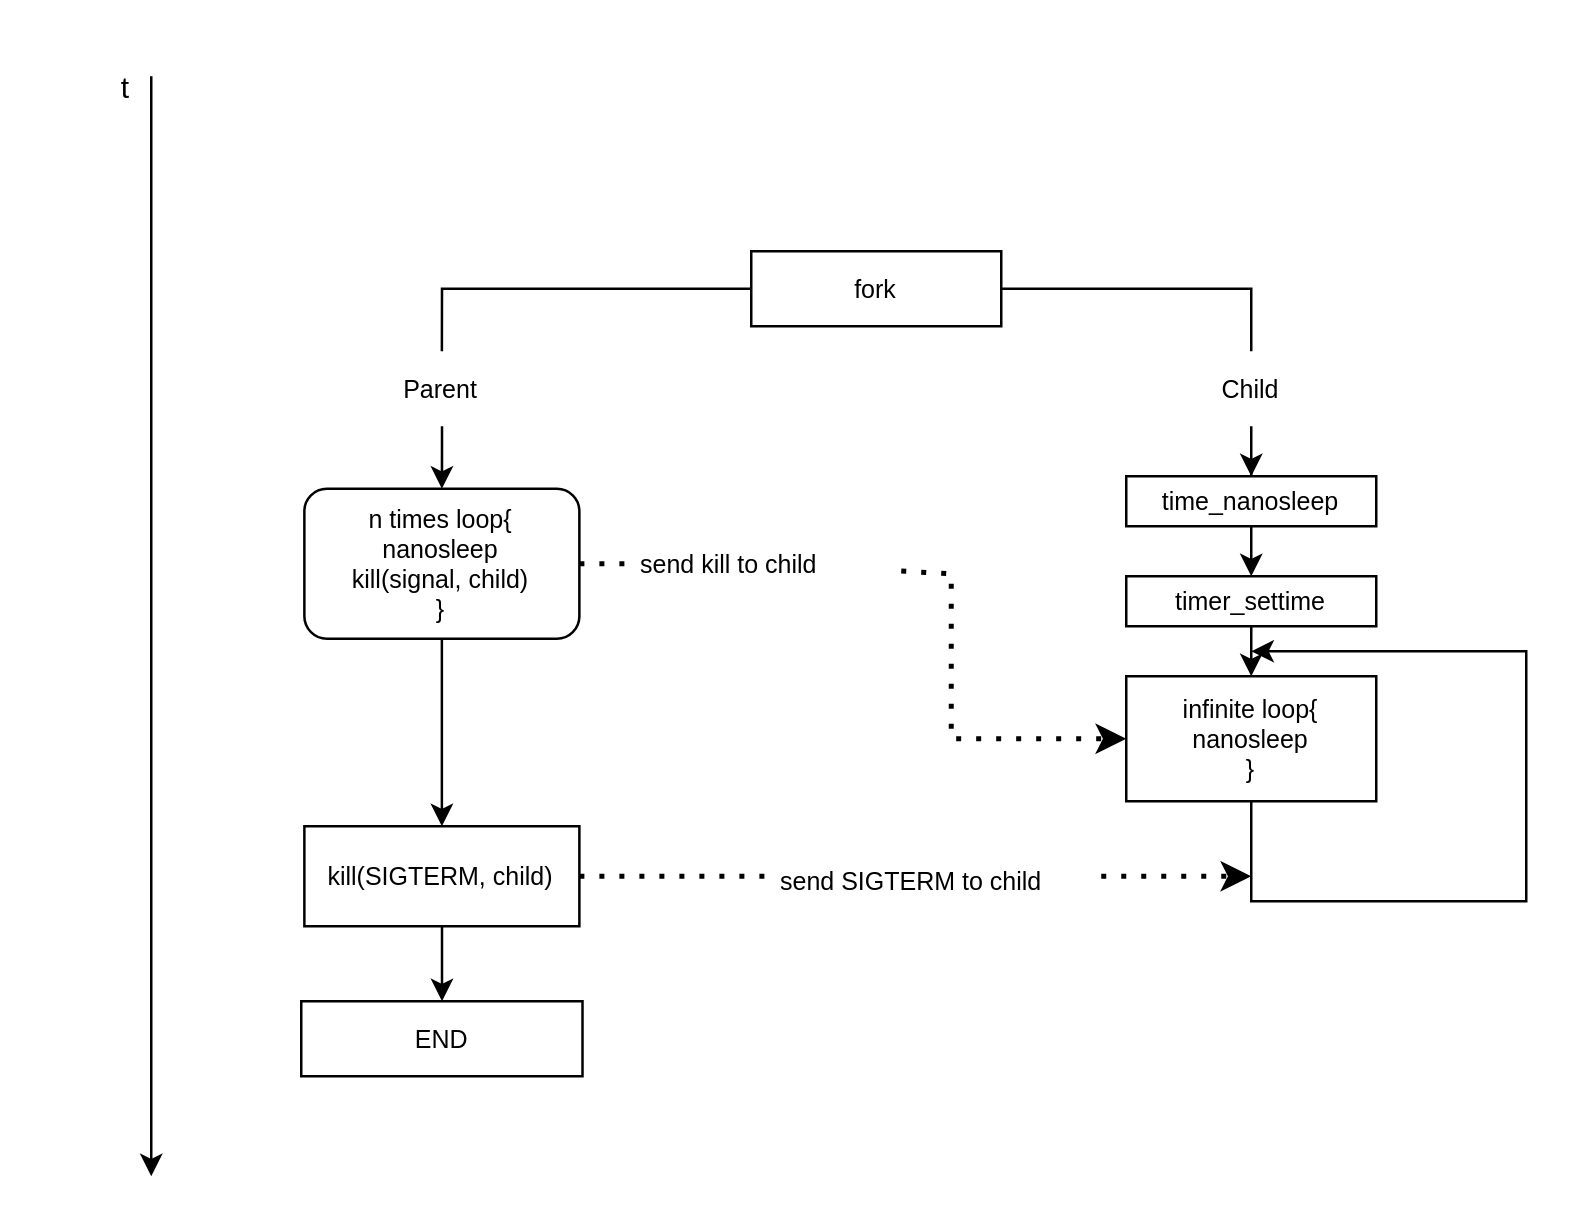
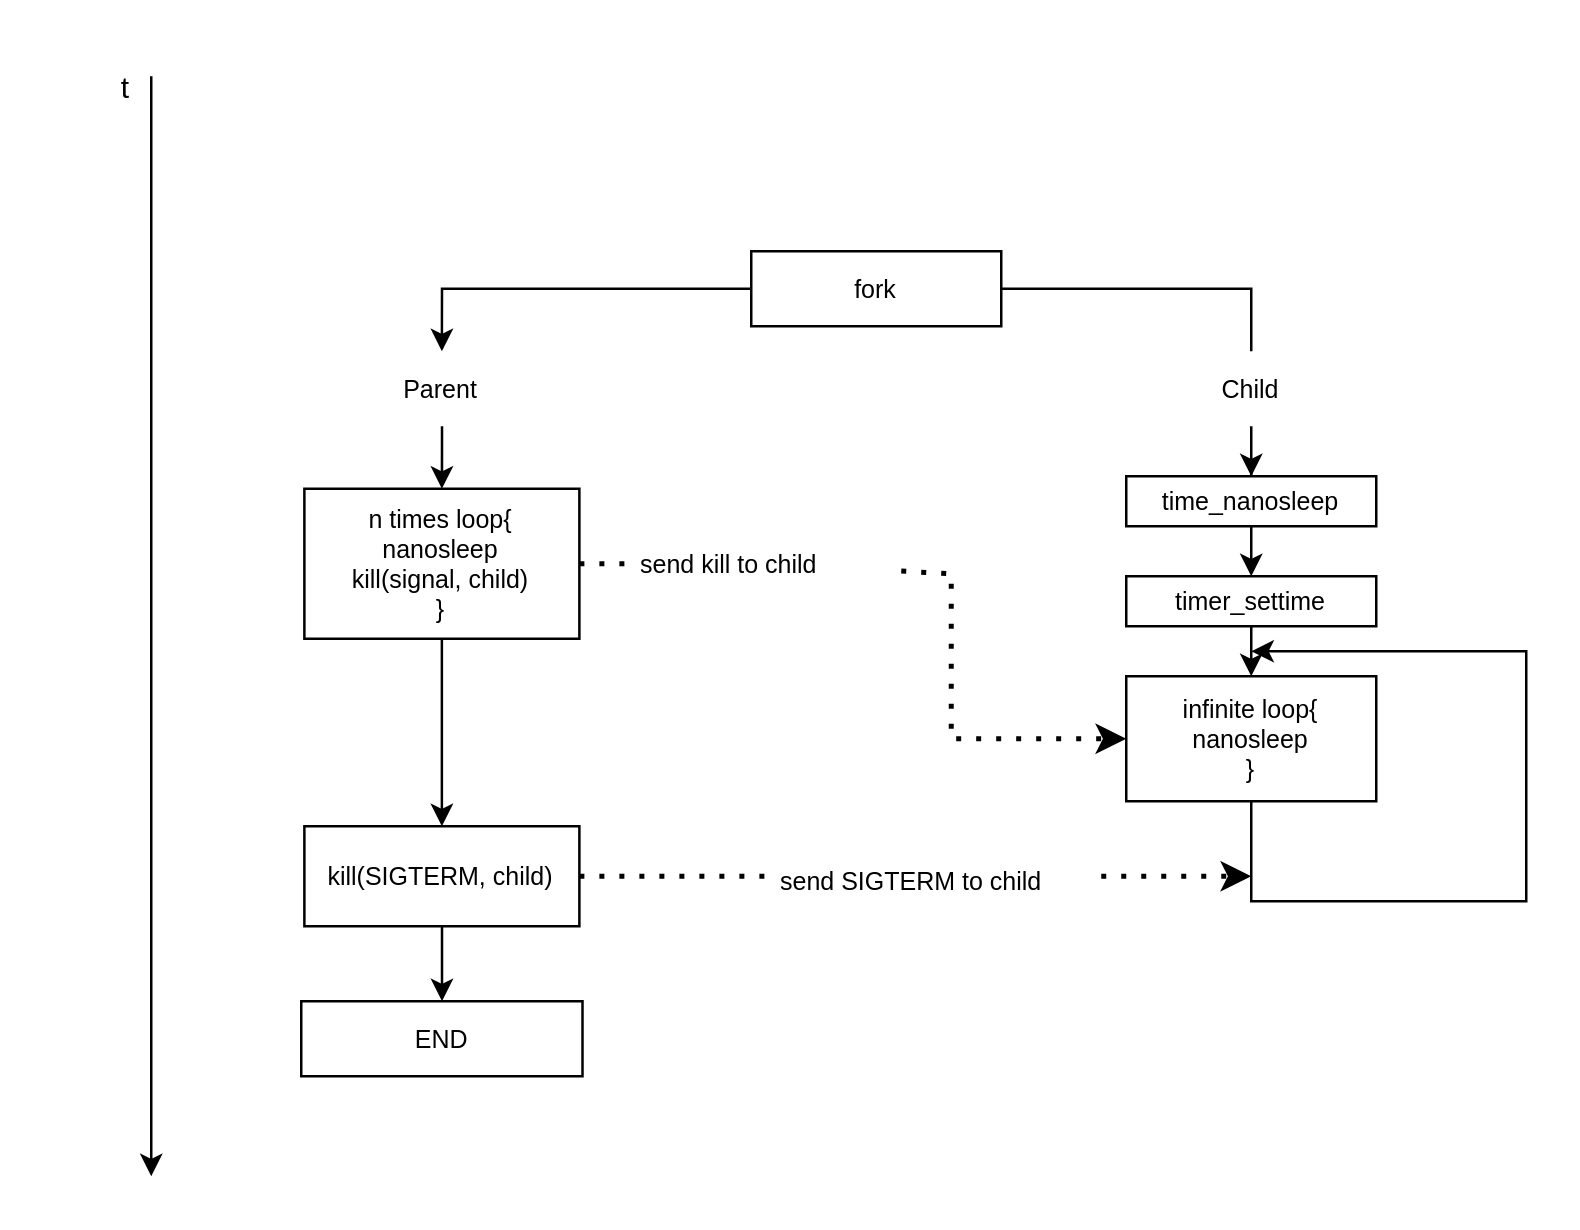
- <mxCell id="23" value="" style="edgeStyle=orthogonalEdgeStyle;rounded=0;orthogonalLoop=1;jettySize=auto;html=1;entryX=0.5;entryY=0;entryDx=0;entryDy=0;fontSize=10;endArrow=none;" edge="1" parent="1" source="12" target="22"><mxGeometry relative="1" as="geometry"><mxPoint x="300" y="115" as="sourcePoint" /><mxPoint x="215" y="250" as="targetPoint" /></mxGeometry></mxCell>
+ <mxCell id="23" value="" style="edgeStyle=orthogonalEdgeStyle;rounded=0;orthogonalLoop=1;jettySize=auto;html=1;entryX=0.5;entryY=0;entryDx=0;entryDy=0;fontSize=10;endArrow=classic;" edge="1" parent="1" source="12" target="22"><mxGeometry relative="1" as="geometry"><mxPoint x="300" y="115" as="sourcePoint" /><mxPoint x="215" y="250" as="targetPoint" /></mxGeometry></mxCell>
- <mxCell id="14" value="&lt;div&gt;n times loop{&lt;/div&gt;&lt;div&gt;nanosleep&lt;/div&gt;&lt;div&gt;kill(signal, child)&lt;br&gt;&lt;/div&gt;&lt;div&gt;}&lt;br&gt;&lt;/div&gt;" style="whiteSpace=wrap;html=1;fontSize=10;rounded=1;" vertex="1" parent="1"><mxGeometry x="121.25" y="195" width="110" height="60" as="geometry" /></mxCell>
+ <mxCell id="14" value="&lt;div&gt;n times loop{&lt;/div&gt;&lt;div&gt;nanosleep&lt;/div&gt;&lt;div&gt;kill(signal, child)&lt;br&gt;&lt;/div&gt;&lt;div&gt;}&lt;br&gt;&lt;/div&gt;" style="rounded=0;whiteSpace=wrap;html=1;fontSize=10;" vertex="1" parent="1"><mxGeometry x="121.25" y="195" width="110" height="60" as="geometry" /></mxCell>
